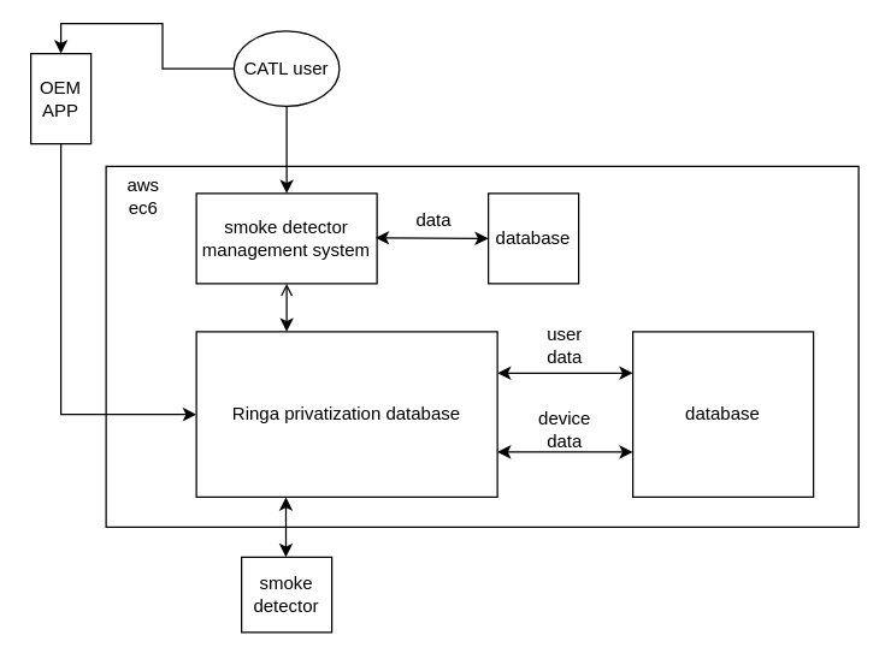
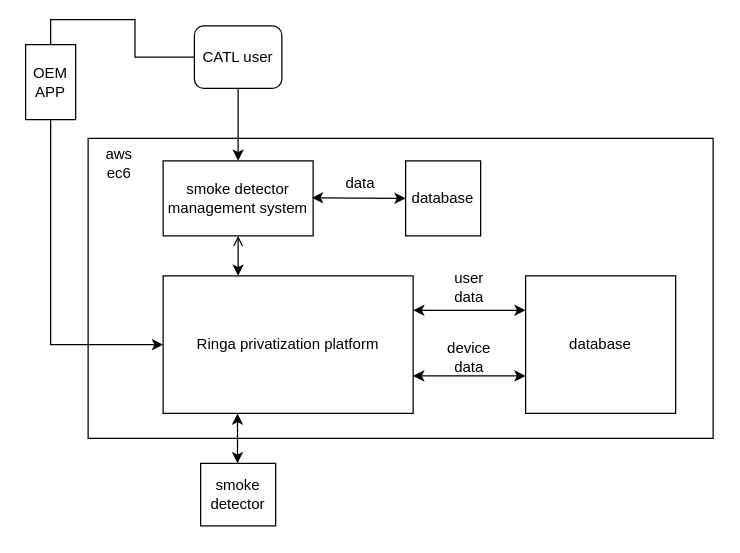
- <mxCell id="10" style="edgeStyle=orthogonalEdgeStyle;rounded=0;orthogonalLoop=1;jettySize=auto;html=1;entryX=0.5;entryY=0;entryDx=0;entryDy=0;" edge="1" parent="1" source="11" target="5"><mxGeometry relative="1" as="geometry" /></mxCell>
+ <mxCell id="10" style="edgeStyle=orthogonalEdgeStyle;rounded=0;orthogonalLoop=1;jettySize=auto;html=1;entryX=0.5;entryY=0;entryDx=0;entryDy=0;endArrow=none;" edge="1" parent="1" source="11" target="5"><mxGeometry relative="1" as="geometry" /></mxCell>
- <mxCell id="11" value="CATL user" style="ellipse;whiteSpace=wrap;html=1;" vertex="1" parent="1"><mxGeometry x="155" y="20" width="70" height="50" as="geometry" /></mxCell>
+ <mxCell id="11" value="CATL user" style="whiteSpace=wrap;html=1;rounded=1;" vertex="1" parent="1"><mxGeometry x="155" y="20" width="70" height="50" as="geometry" /></mxCell>
- <mxCell id="3" value="Ringa privatization database" style="rounded=0;whiteSpace=wrap;html=1;" vertex="1" parent="1"><mxGeometry x="130" y="220" width="200" height="110" as="geometry" /></mxCell>
+ <mxCell id="3" value="Ringa privatization platform" style="rounded=0;whiteSpace=wrap;html=1;" vertex="1" parent="1"><mxGeometry x="130" y="220" width="200" height="110" as="geometry" /></mxCell>
